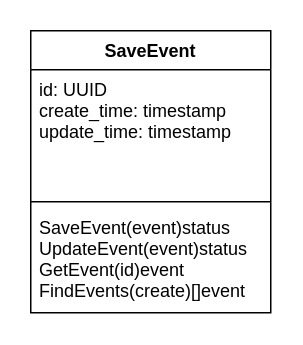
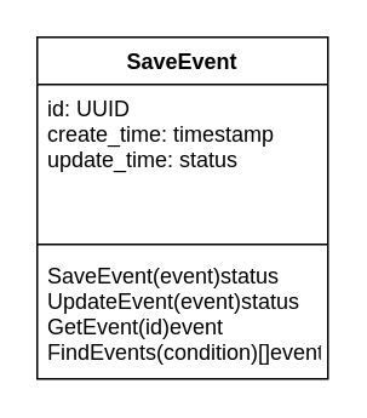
- <mxCell id="3" value="id: UUID&#10;create_time: timestamp&#10;update_time: timestamp&#10;" style="text;strokeColor=none;fillColor=none;align=left;verticalAlign=top;spacingLeft=4;spacingRight=4;overflow=hidden;rotatable=0;points=[[0,0.5],[1,0.5]];portConstraint=eastwest;" vertex="1" parent="2"><mxGeometry y="26" width="160" height="84" as="geometry" /></mxCell>
+ <mxCell id="3" value="id: UUID&#10;create_time: timestamp&#10;update_time: status&#10;" style="text;strokeColor=none;fillColor=none;align=left;verticalAlign=top;spacingLeft=4;spacingRight=4;overflow=hidden;rotatable=0;points=[[0,0.5],[1,0.5]];portConstraint=eastwest;" vertex="1" parent="2"><mxGeometry y="26" width="160" height="84" as="geometry" /></mxCell>
- <mxCell id="5" value="SaveEvent(event)status&#10;UpdateEvent(event)status&#10;GetEvent(id)event&#10;FindEvents(create)[]event" style="text;strokeColor=none;fillColor=none;align=left;verticalAlign=top;spacingLeft=4;spacingRight=4;overflow=hidden;rotatable=0;points=[[0,0.5],[1,0.5]];portConstraint=eastwest;" vertex="1" parent="2"><mxGeometry y="118" width="160" height="70" as="geometry" /></mxCell>
+ <mxCell id="5" value="SaveEvent(event)status&#10;UpdateEvent(event)status&#10;GetEvent(id)event&#10;FindEvents(condition)[]event" style="text;strokeColor=none;fillColor=none;align=left;verticalAlign=top;spacingLeft=4;spacingRight=4;overflow=hidden;rotatable=0;points=[[0,0.5],[1,0.5]];portConstraint=eastwest;" vertex="1" parent="2"><mxGeometry y="118" width="160" height="70" as="geometry" /></mxCell>
